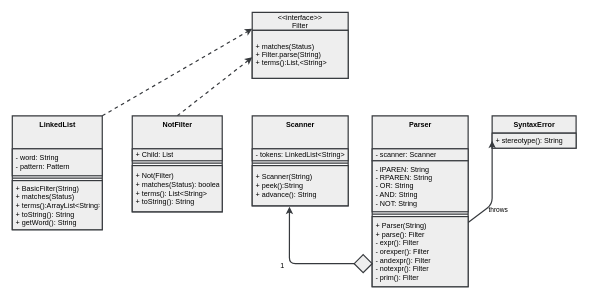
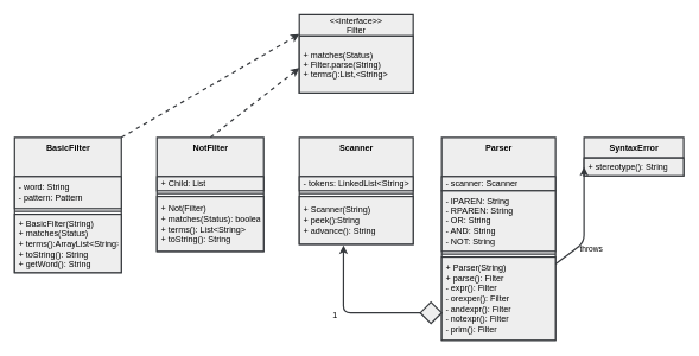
- <mxCell id="5" value="&lt;b&gt;LinkedList&lt;/b&gt;&lt;br&gt;" style="swimlane;fontStyle=0;align=center;verticalAlign=top;childLayout=stackLayout;horizontal=1;startSize=55;horizontalStack=0;resizeParent=1;resizeParentMax=0;resizeLast=0;collapsible=0;marginBottom=0;html=1;fillColor=#eeeeee;strokeColor=#36393d;strokeWidth=2;labelBackgroundColor=none;fontColor=#000000;" parent="1" vertex="1"><mxGeometry x="20" y="192.5" width="150" height="190" as="geometry" /></mxCell>
+ <mxCell id="5" value="&lt;b&gt;BasicFilter&lt;/b&gt;&lt;br&gt;" style="swimlane;fontStyle=0;align=center;verticalAlign=top;childLayout=stackLayout;horizontal=1;startSize=55;horizontalStack=0;resizeParent=1;resizeParentMax=0;resizeLast=0;collapsible=0;marginBottom=0;html=1;fillColor=#eeeeee;strokeColor=#36393d;strokeWidth=2;labelBackgroundColor=none;fontColor=#000000;" parent="1" vertex="1"><mxGeometry x="20" y="192.5" width="150" height="190" as="geometry" /></mxCell>
